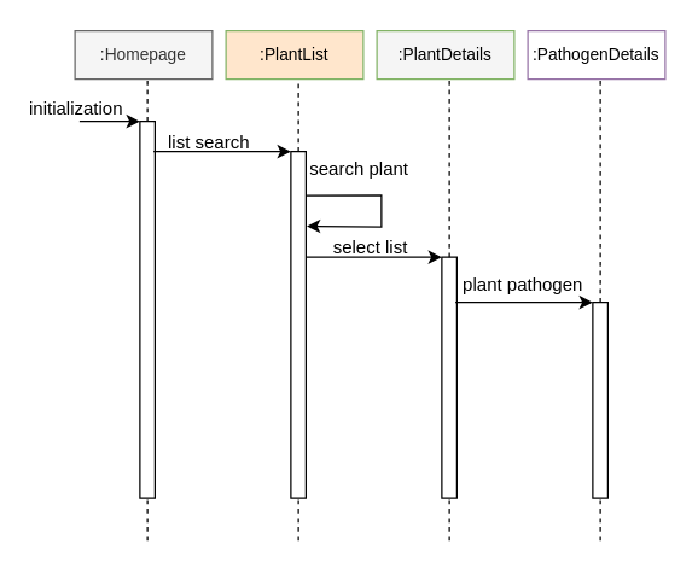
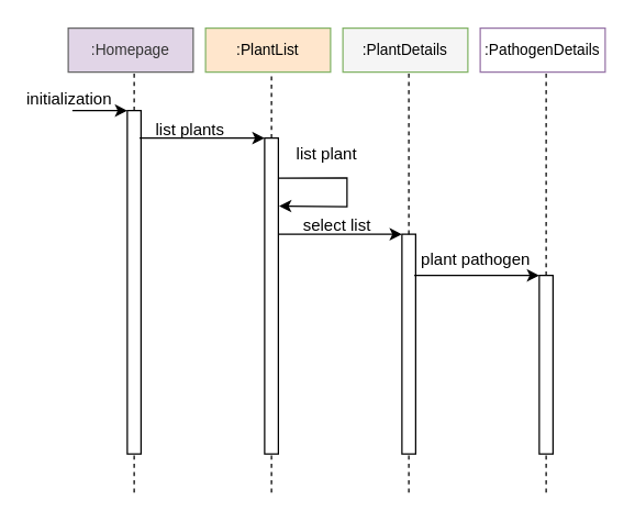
- <mxCell id="5" value="&lt;font style=&quot;font-size: 11px;&quot;&gt;:Homepage&lt;/font&gt;" style="rounded=0;whiteSpace=wrap;html=1;fillColor=#f5f5f5;fontColor=#333333;strokeColor=#666666;" vertex="1" parent="1"><mxGeometry x="49" y="20" width="91" height="32" as="geometry" /></mxCell>
+ <mxCell id="5" value="&lt;font style=&quot;font-size: 11px;&quot;&gt;:Homepage&lt;/font&gt;" style="rounded=0;whiteSpace=wrap;html=1;fillColor=#e1d5e7;fontColor=#333333;strokeColor=#666666;" vertex="1" parent="1"><mxGeometry x="49" y="20" width="91" height="32" as="geometry" /></mxCell>
- <mxCell id="13" value="list search" style="text;html=1;strokeColor=none;fillColor=none;align=center;verticalAlign=middle;whiteSpace=wrap;rounded=0;" vertex="1" parent="1"><mxGeometry x="108" y="79" width="60" height="30" as="geometry" /></mxCell>
+ <mxCell id="13" value="list plants" style="text;html=1;strokeColor=none;fillColor=none;align=center;verticalAlign=middle;whiteSpace=wrap;rounded=0;" vertex="1" parent="1"><mxGeometry x="108" y="79" width="60" height="30" as="geometry" /></mxCell>
- <mxCell id="15" value="search plant" style="text;html=1;strokeColor=none;fillColor=none;align=center;verticalAlign=middle;whiteSpace=wrap;rounded=0;" vertex="1" parent="1"><mxGeometry x="203" y="97" width="69" height="30" as="geometry" /></mxCell>
+ <mxCell id="15" value="list plant" style="text;html=1;strokeColor=none;fillColor=none;align=center;verticalAlign=middle;whiteSpace=wrap;rounded=0;" vertex="1" parent="1"><mxGeometry x="203" y="97" width="69" height="30" as="geometry" /></mxCell>
